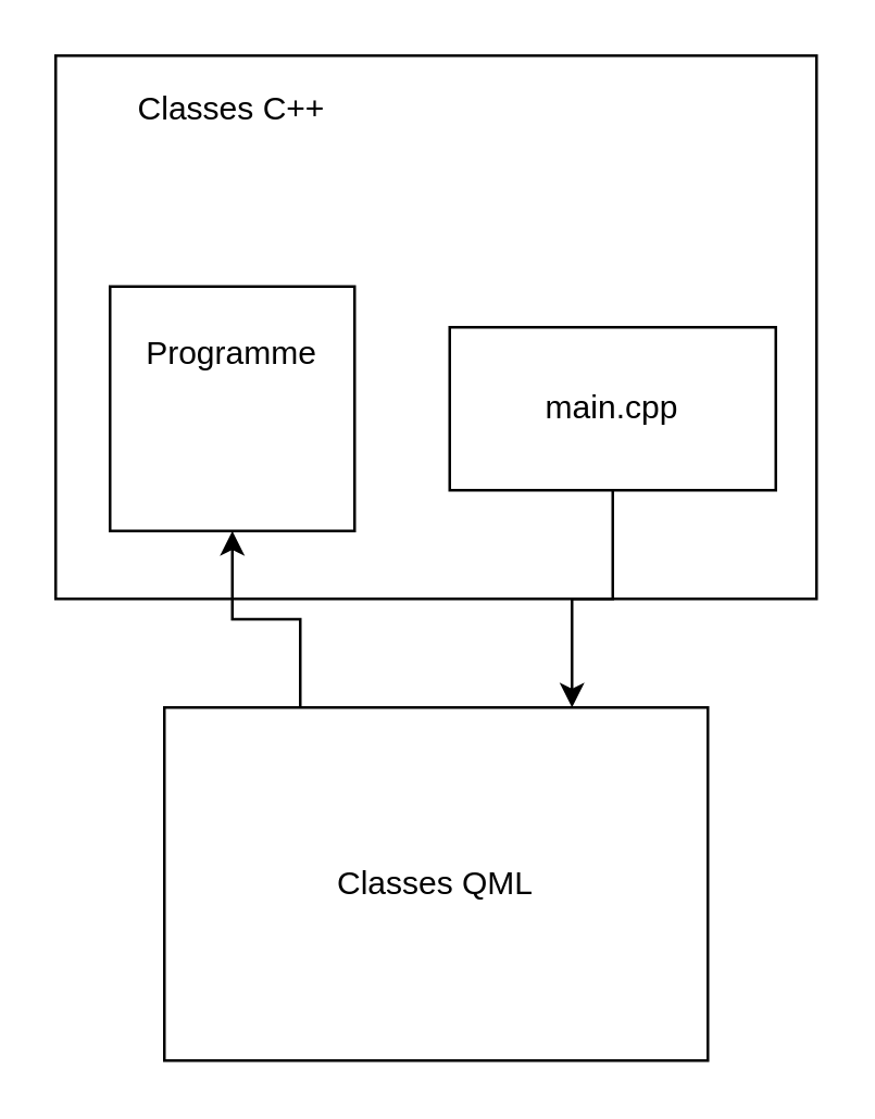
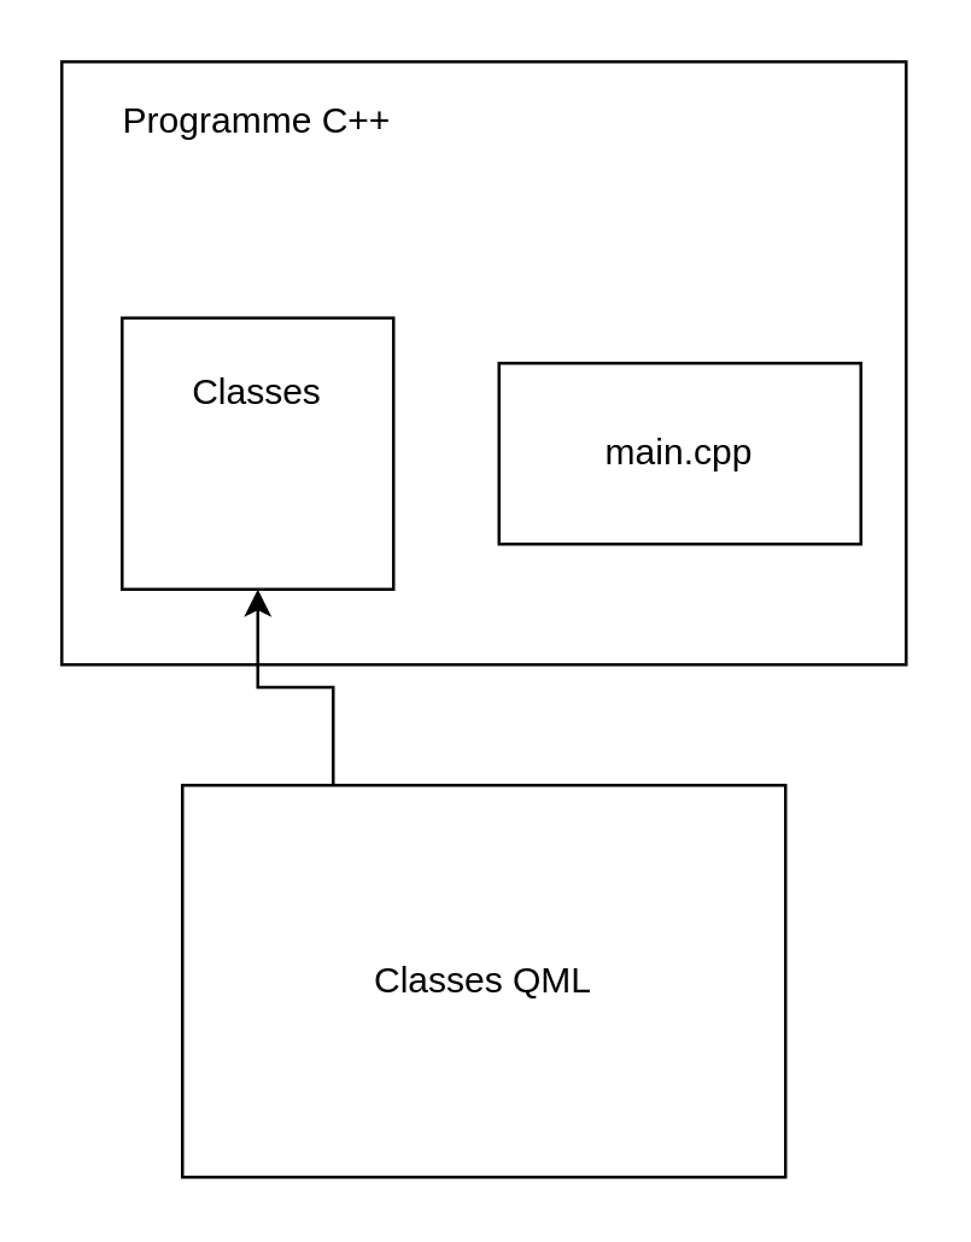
- <mxCell id="4" value="Classes C++" style="text;html=1;strokeColor=none;fillColor=none;align=center;verticalAlign=middle;whiteSpace=wrap;rounded=0;" vertex="1" parent="1"><mxGeometry x="20" y="30" width="130" height="20" as="geometry" /></mxCell>
+ <mxCell id="4" value="Programme C++" style="text;html=1;strokeColor=none;fillColor=none;align=center;verticalAlign=middle;whiteSpace=wrap;rounded=0;" vertex="1" parent="1"><mxGeometry x="20" y="30" width="130" height="20" as="geometry" /></mxCell>
- <mxCell id="5" value="Programme" style="text;html=1;strokeColor=none;fillColor=none;align=center;verticalAlign=middle;whiteSpace=wrap;rounded=0;" vertex="1" parent="1"><mxGeometry x="40" y="120" width="90" height="20" as="geometry" /></mxCell>
+ <mxCell id="5" value="Classes" style="text;html=1;strokeColor=none;fillColor=none;align=center;verticalAlign=middle;whiteSpace=wrap;rounded=0;" vertex="1" parent="1"><mxGeometry x="40" y="120" width="90" height="20" as="geometry" /></mxCell>
- <mxCell id="6" style="edgeStyle=orthogonalEdgeStyle;rounded=0;orthogonalLoop=1;jettySize=auto;html=1;exitX=0.5;exitY=1;exitDx=0;exitDy=0;entryX=0.75;entryY=0;entryDx=0;entryDy=0;" edge="1" parent="1" source="7" target="9"><mxGeometry relative="1" as="geometry" /></mxCell>
